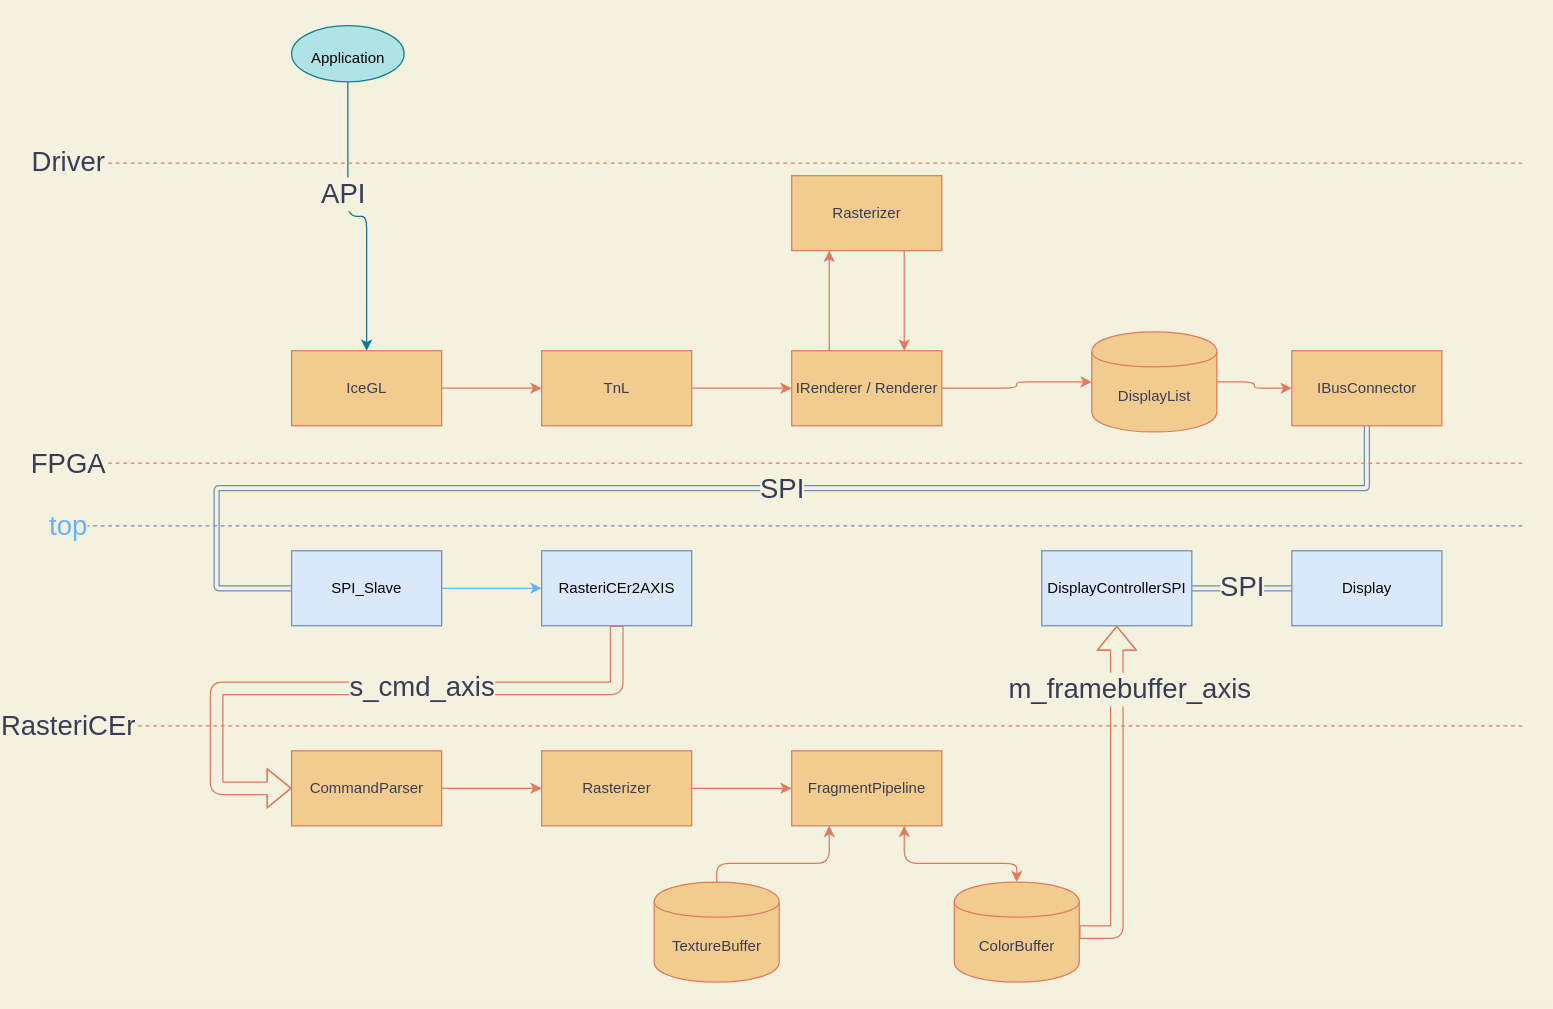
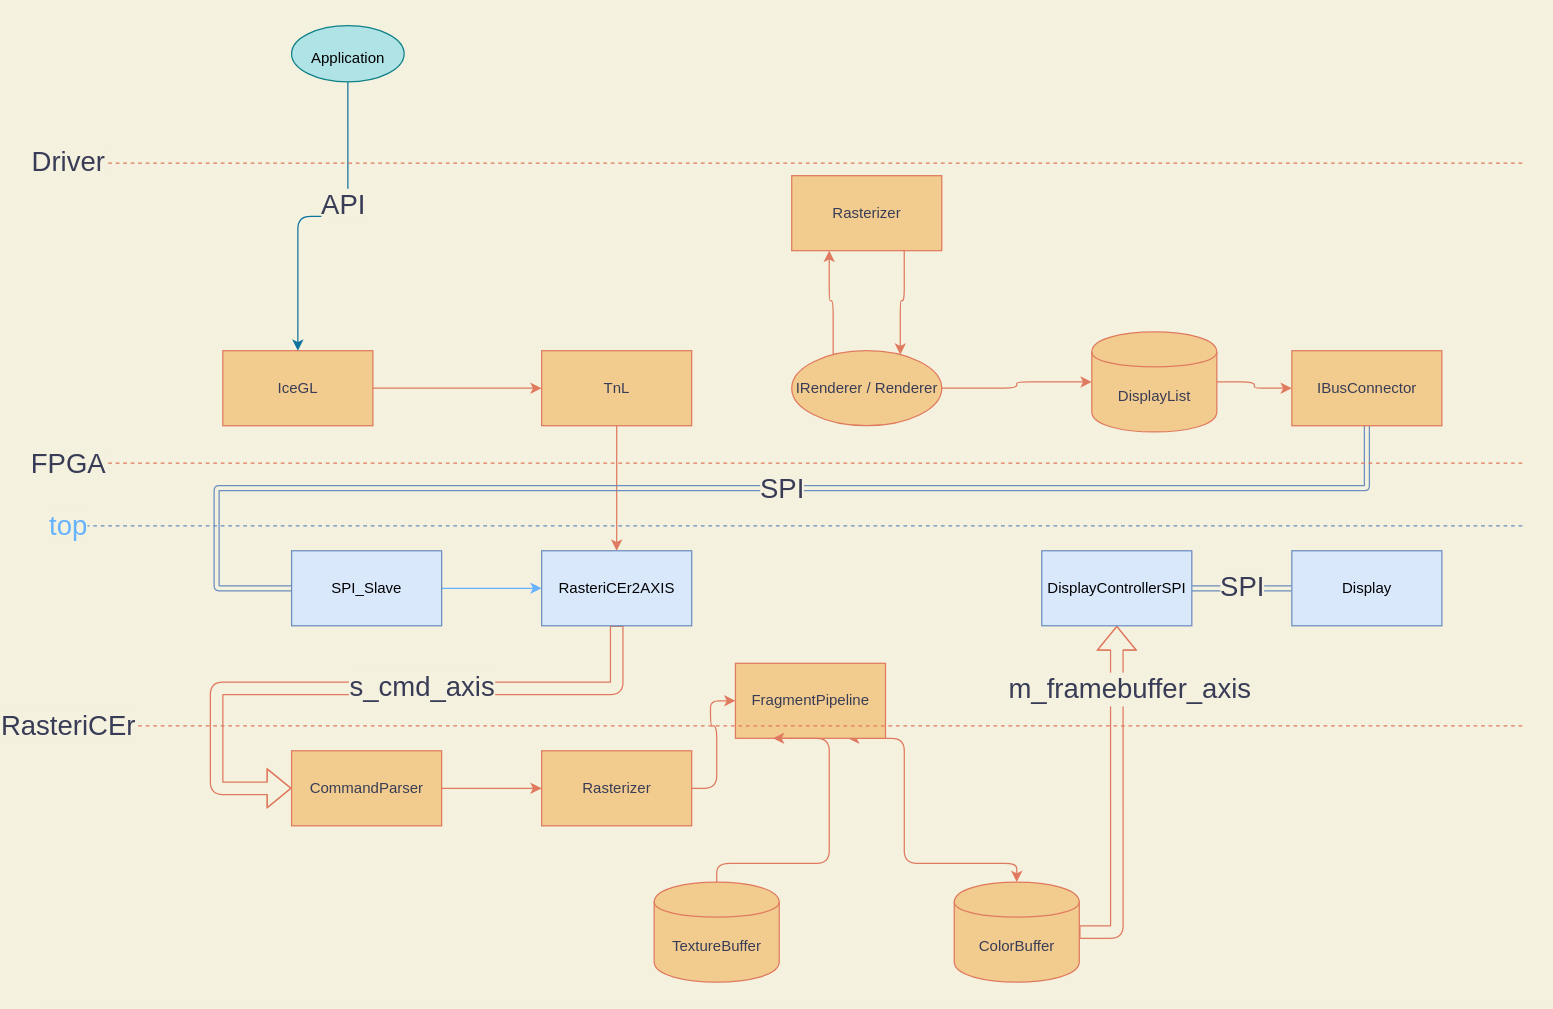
- <mxCell id="3" value="IceGL" style="whiteSpace=wrap;html=1;fillColor=#F2CC8F;strokeColor=#E07A5F;fontColor=#393C56;" parent="1" vertex="1"><mxGeometry x="202.67" y="280" width="120" height="60" as="geometry" /></mxCell>
+ <mxCell id="3" value="IceGL" style="whiteSpace=wrap;html=1;fillColor=#F2CC8F;strokeColor=#E07A5F;fontColor=#393C56;" parent="1" vertex="1"><mxGeometry x="147.67" y="280" width="120" height="60" as="geometry" /></mxCell>
- <mxCell id="4" style="edgeStyle=orthogonalEdgeStyle;orthogonalLoop=1;jettySize=auto;html=1;entryX=0;entryY=0.5;entryDx=0;entryDy=0;strokeColor=#E07A5F;fontColor=#393C56;labelBackgroundColor=#F4F1DE;" parent="1" source="5" target="8" edge="1"><mxGeometry relative="1" as="geometry" /></mxCell>
+ <mxCell id="4" style="edgeStyle=orthogonalEdgeStyle;orthogonalLoop=1;jettySize=auto;html=1;strokeColor=#E07A5F;fontColor=#393C56;labelBackgroundColor=#F4F1DE;" parent="1" source="5" target="19" edge="1"><mxGeometry relative="1" as="geometry" /></mxCell>
- <mxCell id="8" value="IRenderer / Renderer" style="whiteSpace=wrap;html=1;fillColor=#F2CC8F;strokeColor=#E07A5F;fontColor=#393C56;" parent="1" vertex="1"><mxGeometry x="602.67" y="280" width="120" height="60" as="geometry" /></mxCell>
+ <mxCell id="8" value="IRenderer / Renderer" style="ellipse;whiteSpace=wrap;html=1;fillColor=#F2CC8F;strokeColor=#E07A5F;fontColor=#393C56;" parent="1" vertex="1"><mxGeometry x="602.67" y="280" width="120" height="60" as="geometry" /></mxCell>
- <mxCell id="25" value="FragmentPipeline" style="whiteSpace=wrap;html=1;fillColor=#F2CC8F;strokeColor=#E07A5F;fontColor=#393C56;" parent="1" vertex="1"><mxGeometry x="602.67" y="600" width="120" height="60" as="geometry" /></mxCell>
+ <mxCell id="25" value="FragmentPipeline" style="whiteSpace=wrap;html=1;fillColor=#F2CC8F;strokeColor=#E07A5F;fontColor=#393C56;" parent="1" vertex="1"><mxGeometry x="557.67" y="530" width="120" height="60" as="geometry" /></mxCell>
